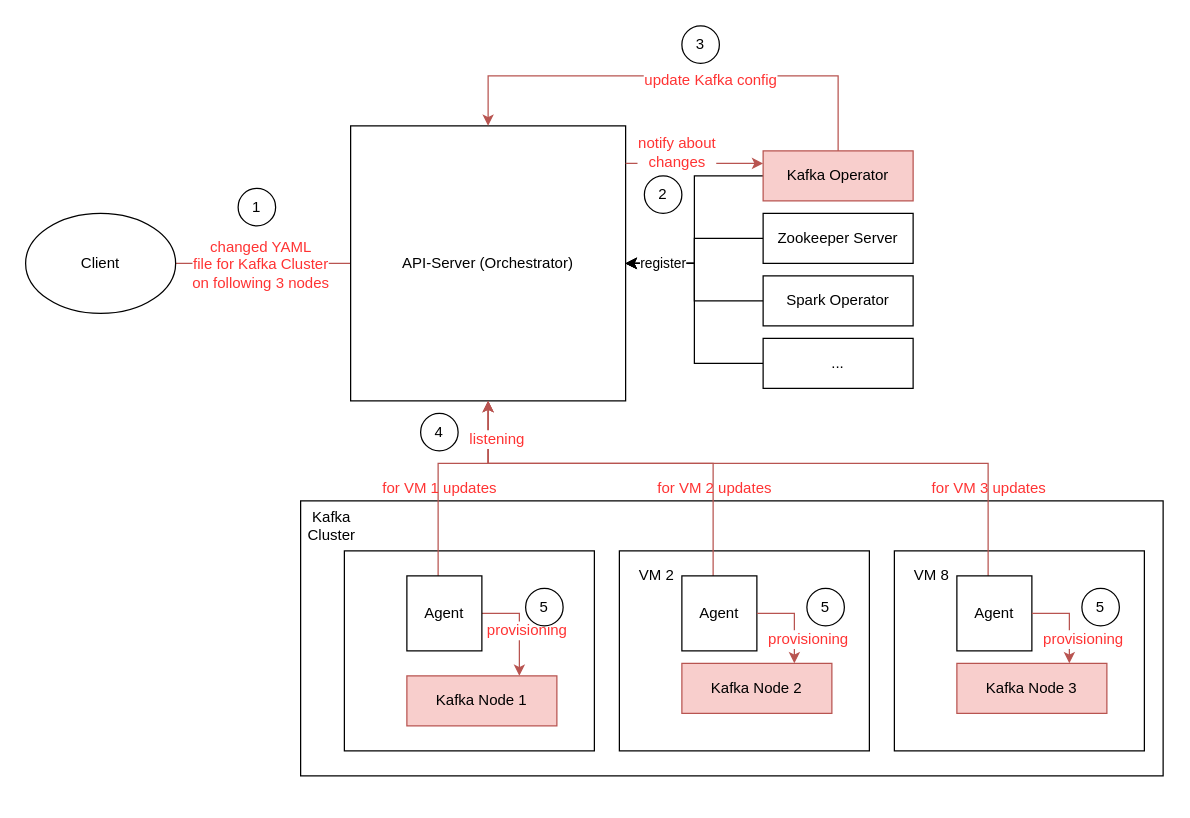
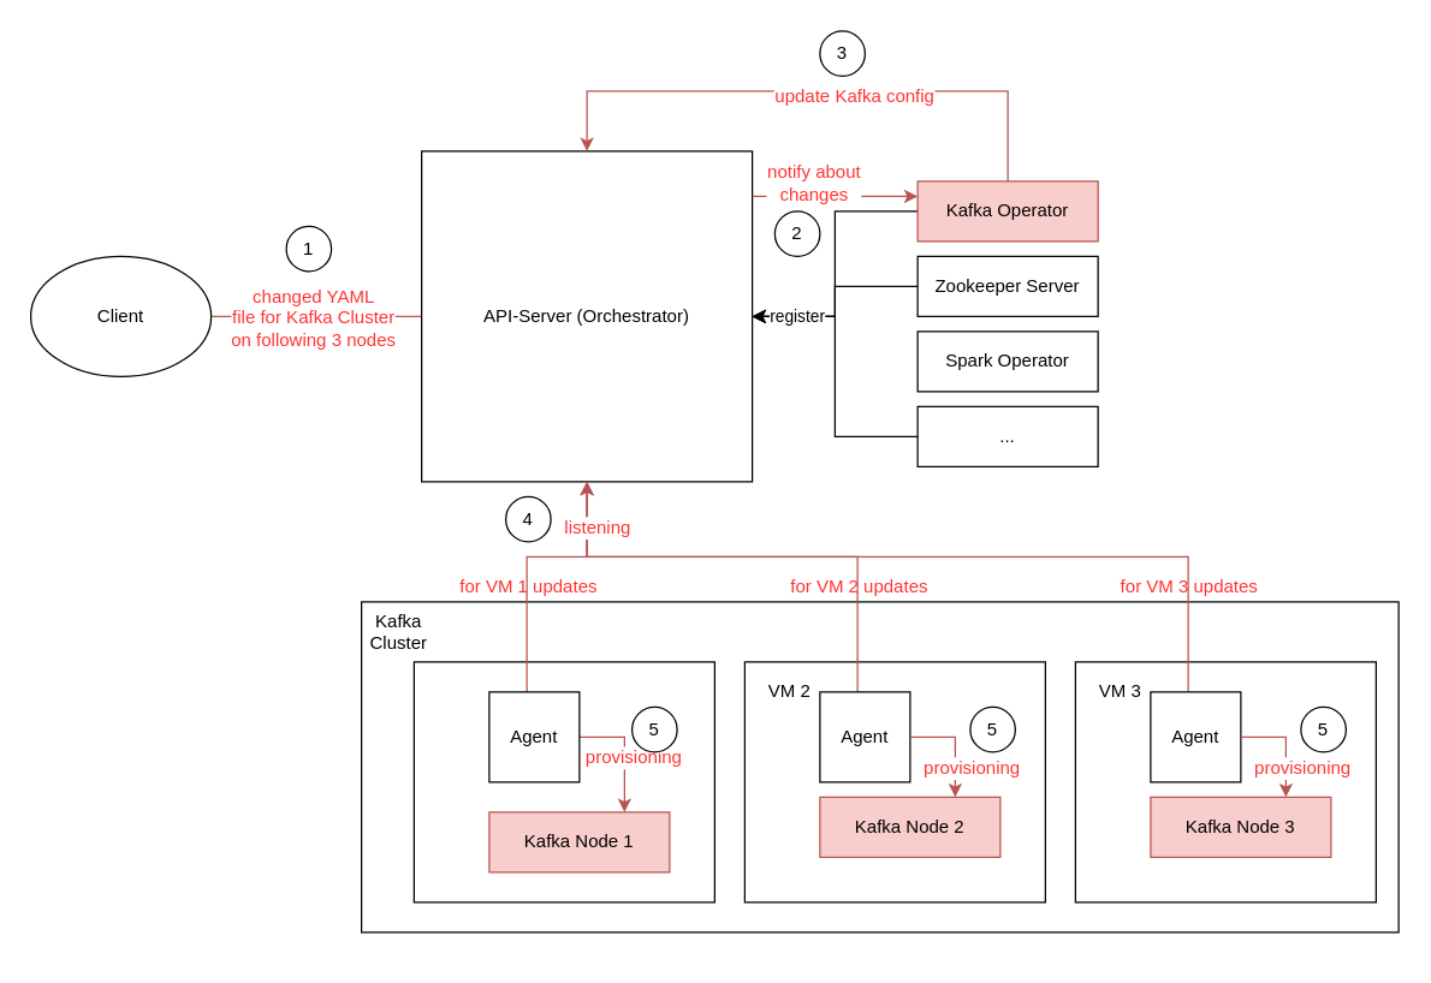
- <mxCell id="14" style="edgeStyle=orthogonalEdgeStyle;rounded=0;orthogonalLoop=1;jettySize=auto;html=1;" edge="1" parent="1" source="15" target="7"><mxGeometry relative="1" as="geometry" /></mxCell>
- <mxCell id="34" value="VM 8" style="text;html=1;strokeColor=none;fillColor=none;align=center;verticalAlign=middle;whiteSpace=wrap;rounded=0;" vertex="1" parent="1"><mxGeometry x="725" y="450" width="40" height="20" as="geometry" /></mxCell>
+ <mxCell id="34" value="VM 3" style="text;html=1;strokeColor=none;fillColor=none;align=center;verticalAlign=middle;whiteSpace=wrap;rounded=0;" vertex="1" parent="1"><mxGeometry x="725" y="450" width="40" height="20" as="geometry" /></mxCell>
